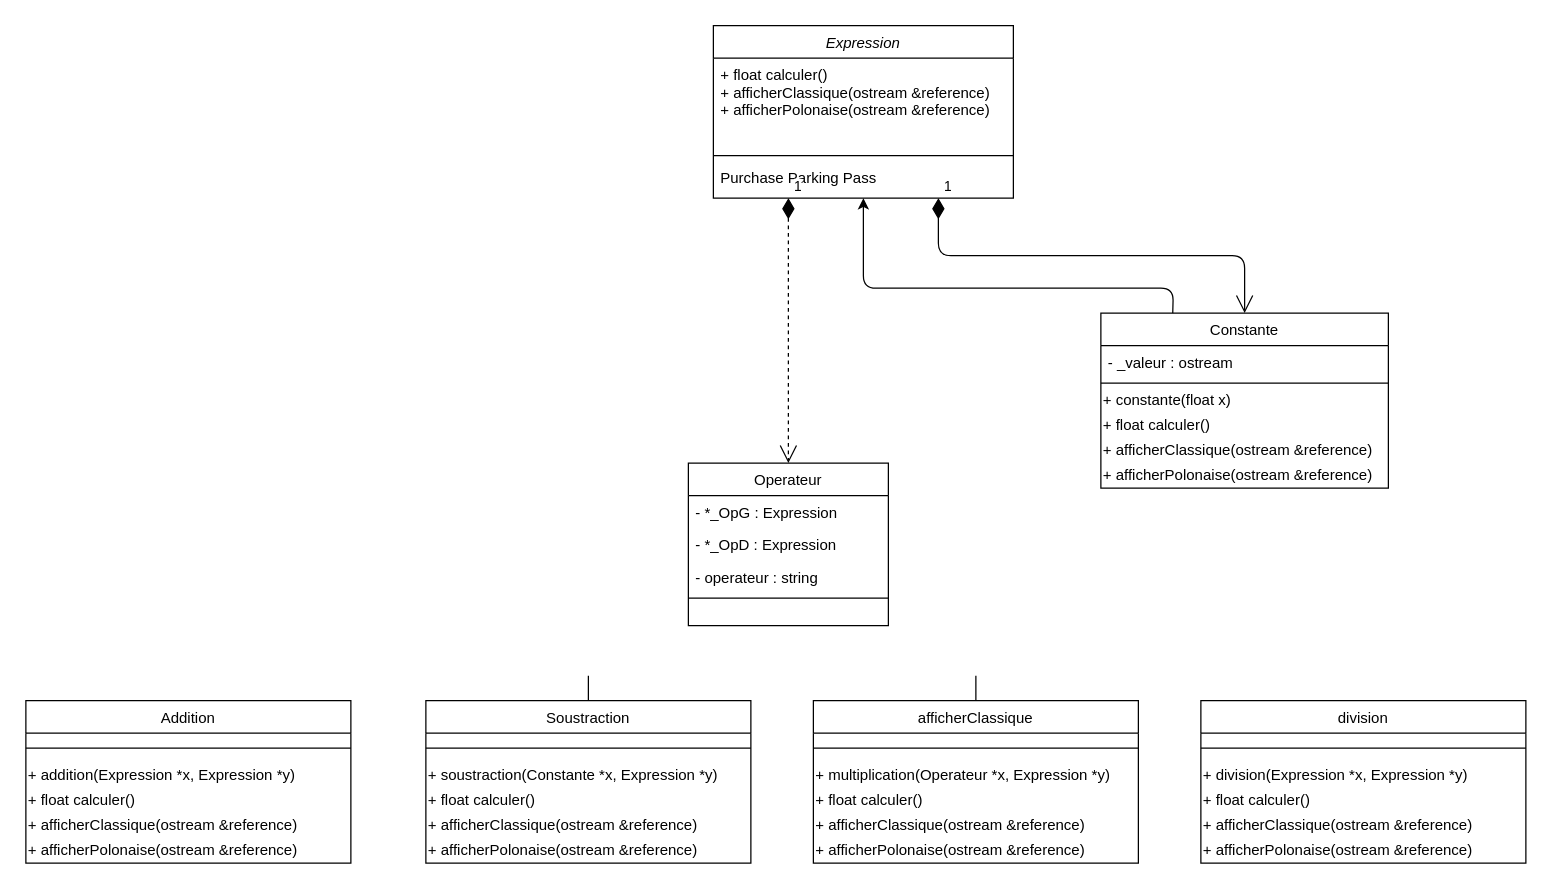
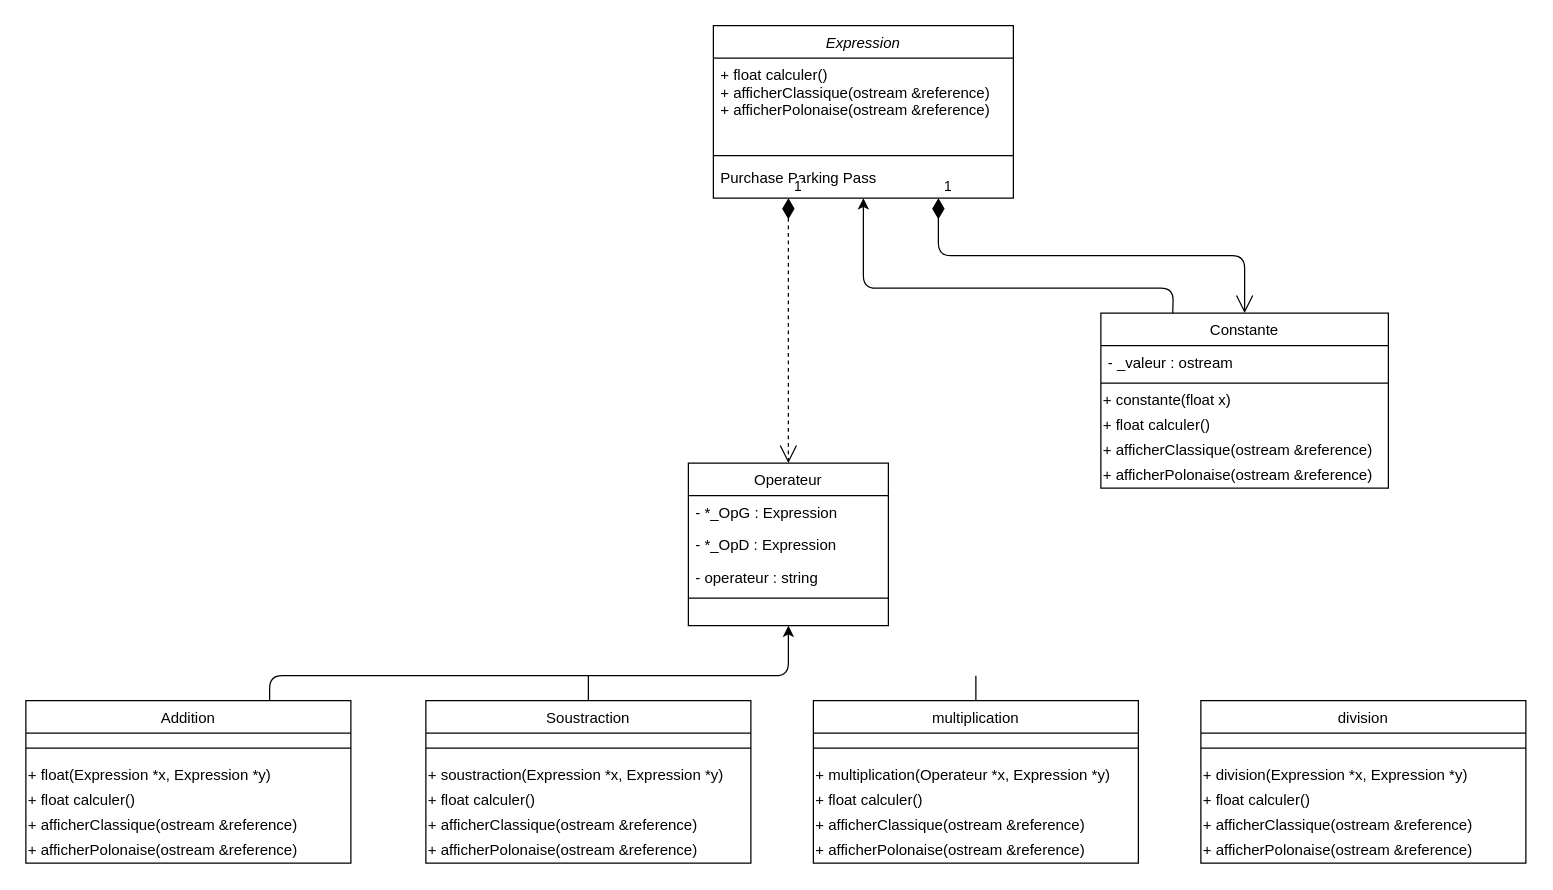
+ <mxCell id="45" value="" style="endArrow=classic;html=1;entryX=0.5;entryY=1;entryDx=0;entryDy=0;exitX=0.75;exitY=0;exitDx=0;exitDy=0;" edge="1" parent="1" source="21" target="15"><mxGeometry width="50" height="50" relative="1" as="geometry"><mxPoint x="600" y="570" as="sourcePoint" /><mxPoint x="650" y="520" as="targetPoint" /><Array as="points"><mxPoint x="215" y="540" /><mxPoint x="630" y="540" /></Array></mxGeometry></mxCell>
- <mxCell id="33" value="afficherClassique" style="swimlane;fontStyle=0;align=center;verticalAlign=top;childLayout=stackLayout;horizontal=1;startSize=26;horizontalStack=0;resizeParent=1;resizeLast=0;collapsible=1;marginBottom=0;rounded=0;shadow=0;strokeWidth=1;" vertex="1" parent="1"><mxGeometry x="650" y="560" width="260" height="130" as="geometry"><mxRectangle x="130" y="380" width="160" height="26" as="alternateBounds" /></mxGeometry></mxCell>
+ <mxCell id="33" value="multiplication" style="swimlane;fontStyle=0;align=center;verticalAlign=top;childLayout=stackLayout;horizontal=1;startSize=26;horizontalStack=0;resizeParent=1;resizeLast=0;collapsible=1;marginBottom=0;rounded=0;shadow=0;strokeWidth=1;" vertex="1" parent="1"><mxGeometry x="650" y="560" width="260" height="130" as="geometry"><mxRectangle x="130" y="380" width="160" height="26" as="alternateBounds" /></mxGeometry></mxCell>
- <mxCell id="23" value="+ addition(Expression *x, Expression *y)" style="text;html=1;align=left;verticalAlign=middle;resizable=0;points=[];autosize=1;" vertex="1" parent="21"><mxGeometry y="50" width="260" height="20" as="geometry" /></mxCell>
+ <mxCell id="23" value="+ float(Expression *x, Expression *y)" style="text;html=1;align=left;verticalAlign=middle;resizable=0;points=[];autosize=1;" vertex="1" parent="21"><mxGeometry y="50" width="260" height="20" as="geometry" /></mxCell>
- <mxCell id="29" value="+ soustraction(Constante *x, Expression *y)" style="text;html=1;align=left;verticalAlign=middle;resizable=0;points=[];autosize=1;" vertex="1" parent="27"><mxGeometry y="50" width="260" height="20" as="geometry" /></mxCell>
+ <mxCell id="29" value="+ soustraction(Expression *x, Expression *y)" style="text;html=1;align=left;verticalAlign=middle;resizable=0;points=[];autosize=1;" vertex="1" parent="27"><mxGeometry y="50" width="260" height="20" as="geometry" /></mxCell>
